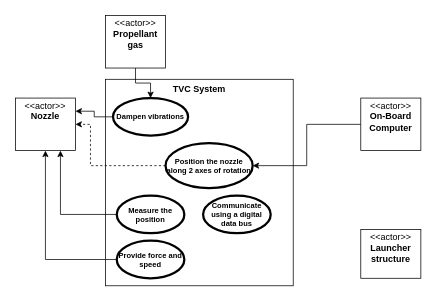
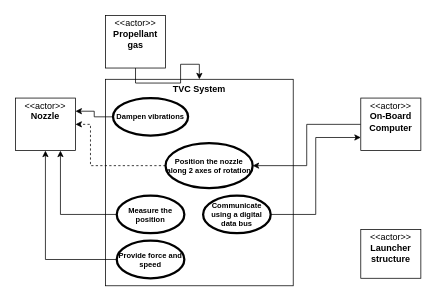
- <mxCell id="7" style="edgeStyle=orthogonalEdgeStyle;rounded=0;orthogonalLoop=1;jettySize=auto;html=1;exitX=0.5;exitY=1;exitDx=0;exitDy=0;" edge="1" parent="1" source="8" target="12"><mxGeometry relative="1" as="geometry" /></mxCell>
+ <mxCell id="7" style="edgeStyle=orthogonalEdgeStyle;rounded=0;orthogonalLoop=1;jettySize=auto;html=1;exitX=0.5;exitY=1;exitDx=0;exitDy=0;" edge="1" parent="1" source="8" target="4"><mxGeometry relative="1" as="geometry" /></mxCell>
+ <mxCell id="17" style="edgeStyle=orthogonalEdgeStyle;rounded=0;orthogonalLoop=1;jettySize=auto;html=1;exitX=1;exitY=0.5;exitDx=0;exitDy=0;entryX=0;entryY=0.75;entryDx=0;entryDy=0;" edge="1" parent="1" source="18" target="6"><mxGeometry relative="1" as="geometry" /></mxCell>
